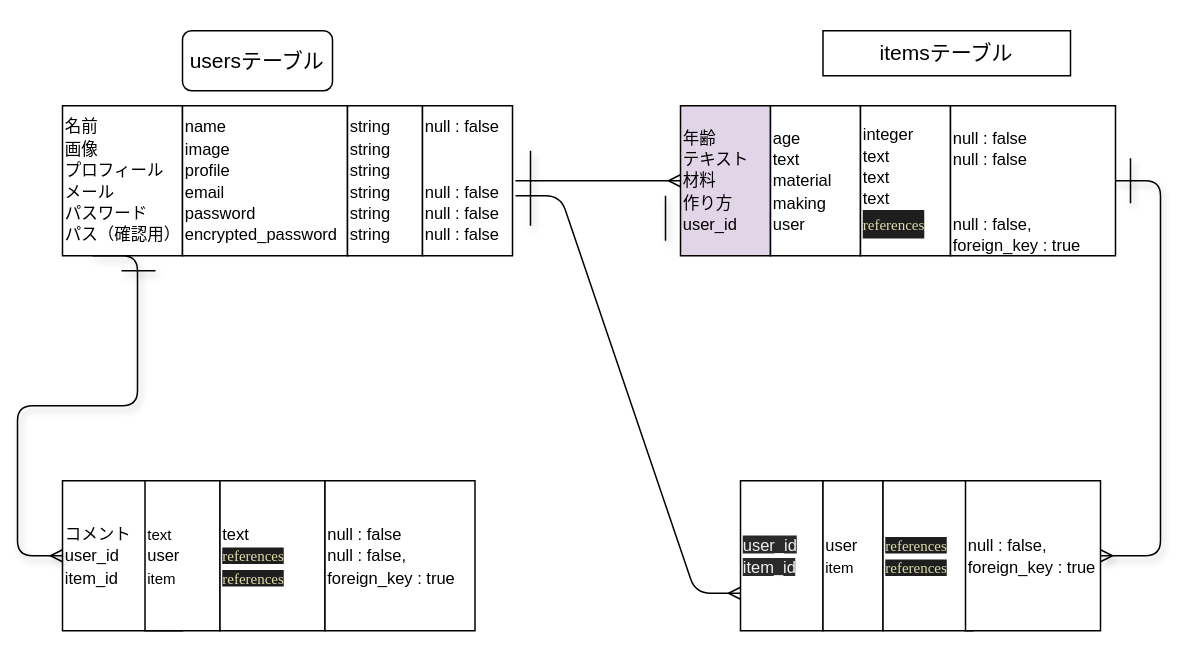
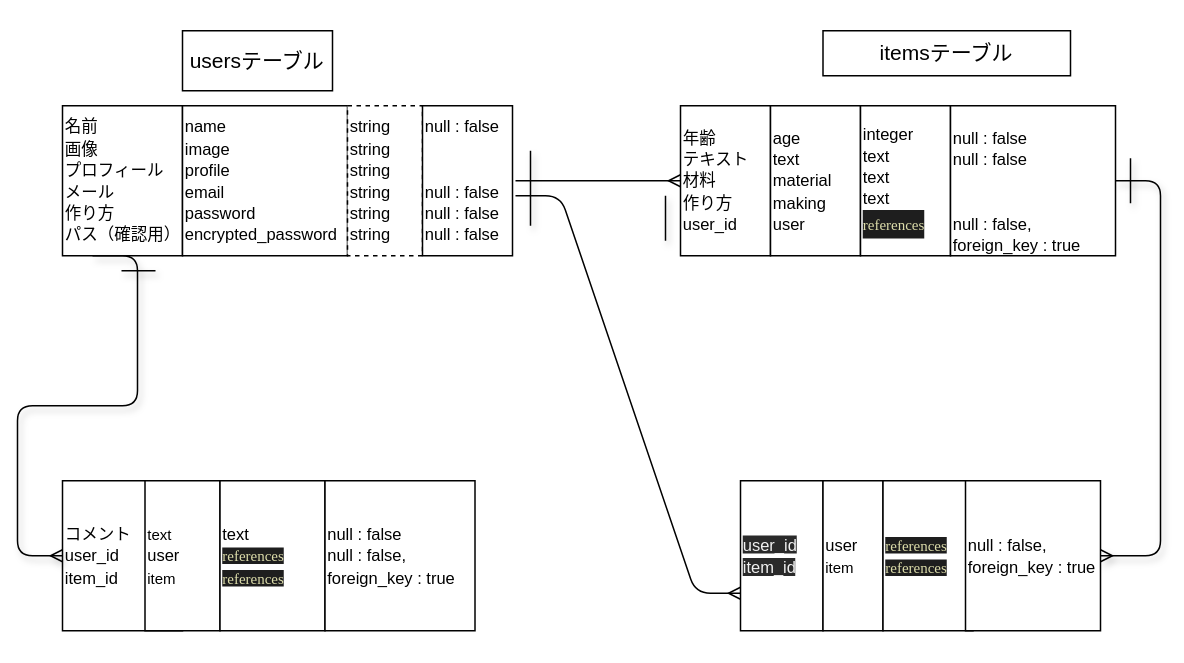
- <mxCell id="5" value="&lt;font style=&quot;font-size: 14px&quot;&gt;usersテーブル&lt;/font&gt;" style="whiteSpace=wrap;html=1;align=center;fontSize=9;rounded=1;" parent="1" vertex="1"><mxGeometry x="100" y="20" width="100" height="40" as="geometry" /></mxCell>
+ <mxCell id="5" value="&lt;font style=&quot;font-size: 14px&quot;&gt;usersテーブル&lt;/font&gt;" style="whiteSpace=wrap;html=1;align=center;fontSize=9;" parent="1" vertex="1"><mxGeometry x="100" y="20" width="100" height="40" as="geometry" /></mxCell>
- <mxCell id="2" value="&lt;font style=&quot;font-size: 11px&quot;&gt;名前&lt;br&gt;画像&lt;br&gt;プロフィール&lt;br&gt;メール&lt;br&gt;パスワード&lt;br&gt;パス（確認用）&lt;/font&gt;" style="whiteSpace=wrap;html=1;align=left;" parent="1" vertex="1"><mxGeometry x="20" y="70" width="80" height="100" as="geometry" /></mxCell>
+ <mxCell id="2" value="&lt;font style=&quot;font-size: 11px&quot;&gt;名前&lt;br&gt;画像&lt;br&gt;プロフィール&lt;br&gt;メール&lt;br&gt;作り方&lt;br&gt;パス（確認用）&lt;/font&gt;" style="whiteSpace=wrap;html=1;align=left;" parent="1" vertex="1"><mxGeometry x="20" y="70" width="80" height="100" as="geometry" /></mxCell>
- <mxCell id="4" value="&lt;span style=&quot;font-size: 11px&quot;&gt;string&lt;br&gt;&lt;/span&gt;&lt;span style=&quot;font-size: 11px&quot;&gt;string&lt;br&gt;&lt;/span&gt;&lt;span style=&quot;font-size: 11px&quot;&gt;string&lt;br&gt;&lt;/span&gt;&lt;span style=&quot;font-size: 11px&quot;&gt;string&lt;br&gt;&lt;/span&gt;&lt;span style=&quot;font-size: 11px&quot;&gt;string&lt;br&gt;&lt;/span&gt;&lt;span style=&quot;font-size: 11px&quot;&gt;string&lt;/span&gt;&lt;span style=&quot;font-size: 11px&quot;&gt;&lt;br&gt;&lt;/span&gt;" style="whiteSpace=wrap;html=1;align=left;" parent="1" vertex="1"><mxGeometry x="210" y="70" width="50" height="100" as="geometry" /></mxCell>
+ <mxCell id="4" value="&lt;span style=&quot;font-size: 11px&quot;&gt;string&lt;br&gt;&lt;/span&gt;&lt;span style=&quot;font-size: 11px&quot;&gt;string&lt;br&gt;&lt;/span&gt;&lt;span style=&quot;font-size: 11px&quot;&gt;string&lt;br&gt;&lt;/span&gt;&lt;span style=&quot;font-size: 11px&quot;&gt;string&lt;br&gt;&lt;/span&gt;&lt;span style=&quot;font-size: 11px&quot;&gt;string&lt;br&gt;&lt;/span&gt;&lt;span style=&quot;font-size: 11px&quot;&gt;string&lt;/span&gt;&lt;span style=&quot;font-size: 11px&quot;&gt;&lt;br&gt;&lt;/span&gt;" style="whiteSpace=wrap;html=1;align=left;dashed=1;" parent="1" vertex="1"><mxGeometry x="210" y="70" width="50" height="100" as="geometry" /></mxCell>
- <mxCell id="6" value="&lt;font style=&quot;font-size: 11px&quot;&gt;年齢&lt;br&gt;テキスト&lt;br&gt;材料&lt;br&gt;作り方&lt;br&gt;user_id&lt;span style=&quot;white-space: pre&quot;&gt;&#09;&lt;/span&gt;&lt;br&gt;&lt;/font&gt;" style="whiteSpace=wrap;html=1;align=left;fillColor=#e1d5e7;" parent="1" vertex="1"><mxGeometry x="432" y="70" width="60" height="100" as="geometry" /></mxCell>
+ <mxCell id="6" value="&lt;font style=&quot;font-size: 11px&quot;&gt;年齢&lt;br&gt;テキスト&lt;br&gt;材料&lt;br&gt;作り方&lt;br&gt;user_id&lt;span style=&quot;white-space: pre&quot;&gt;&#09;&lt;/span&gt;&lt;br&gt;&lt;/font&gt;" style="whiteSpace=wrap;html=1;align=left;" parent="1" vertex="1"><mxGeometry x="432" y="70" width="60" height="100" as="geometry" /></mxCell>
